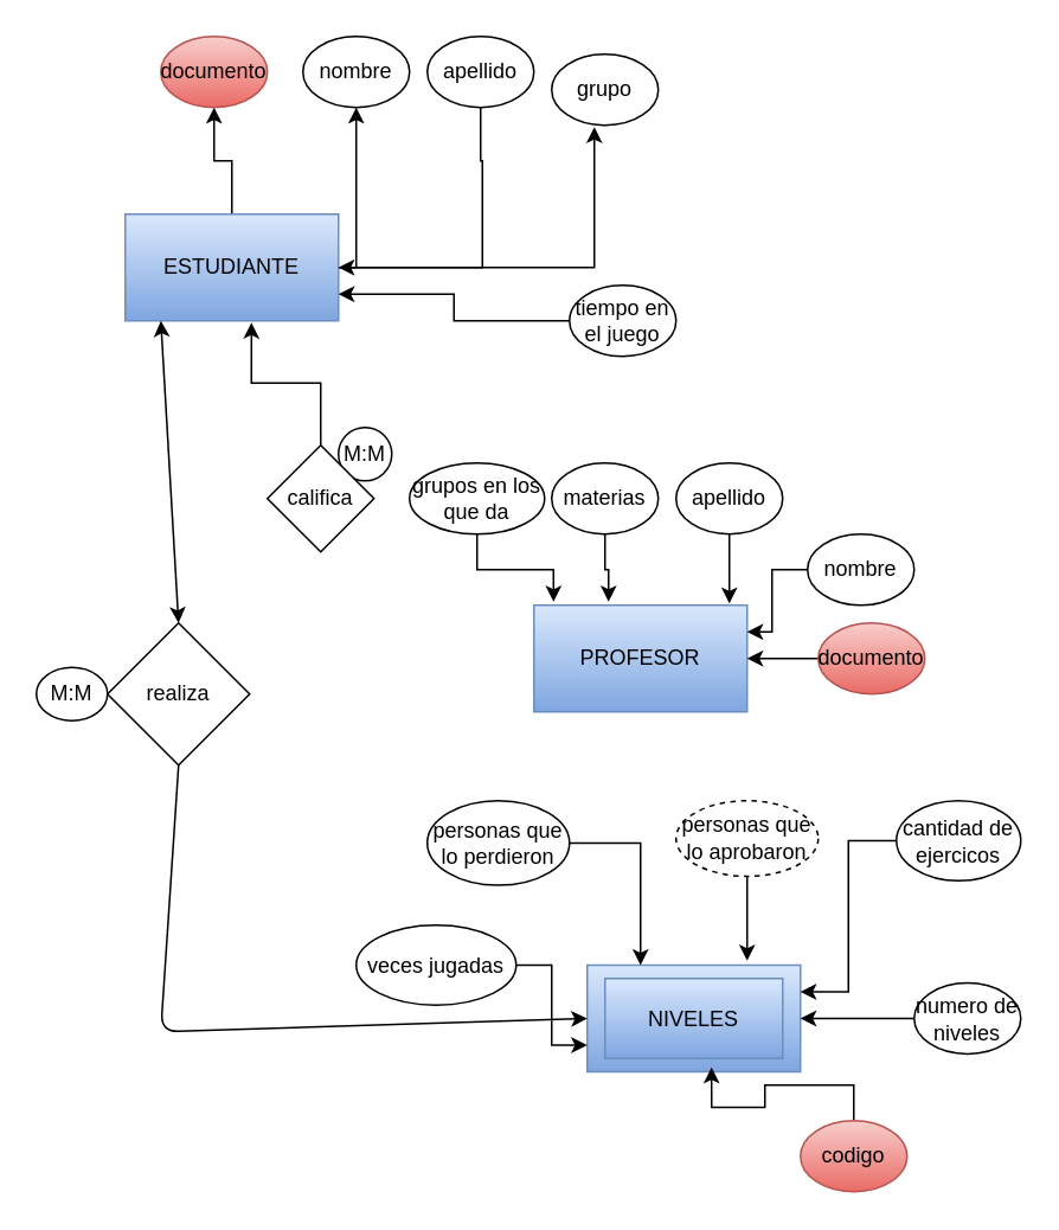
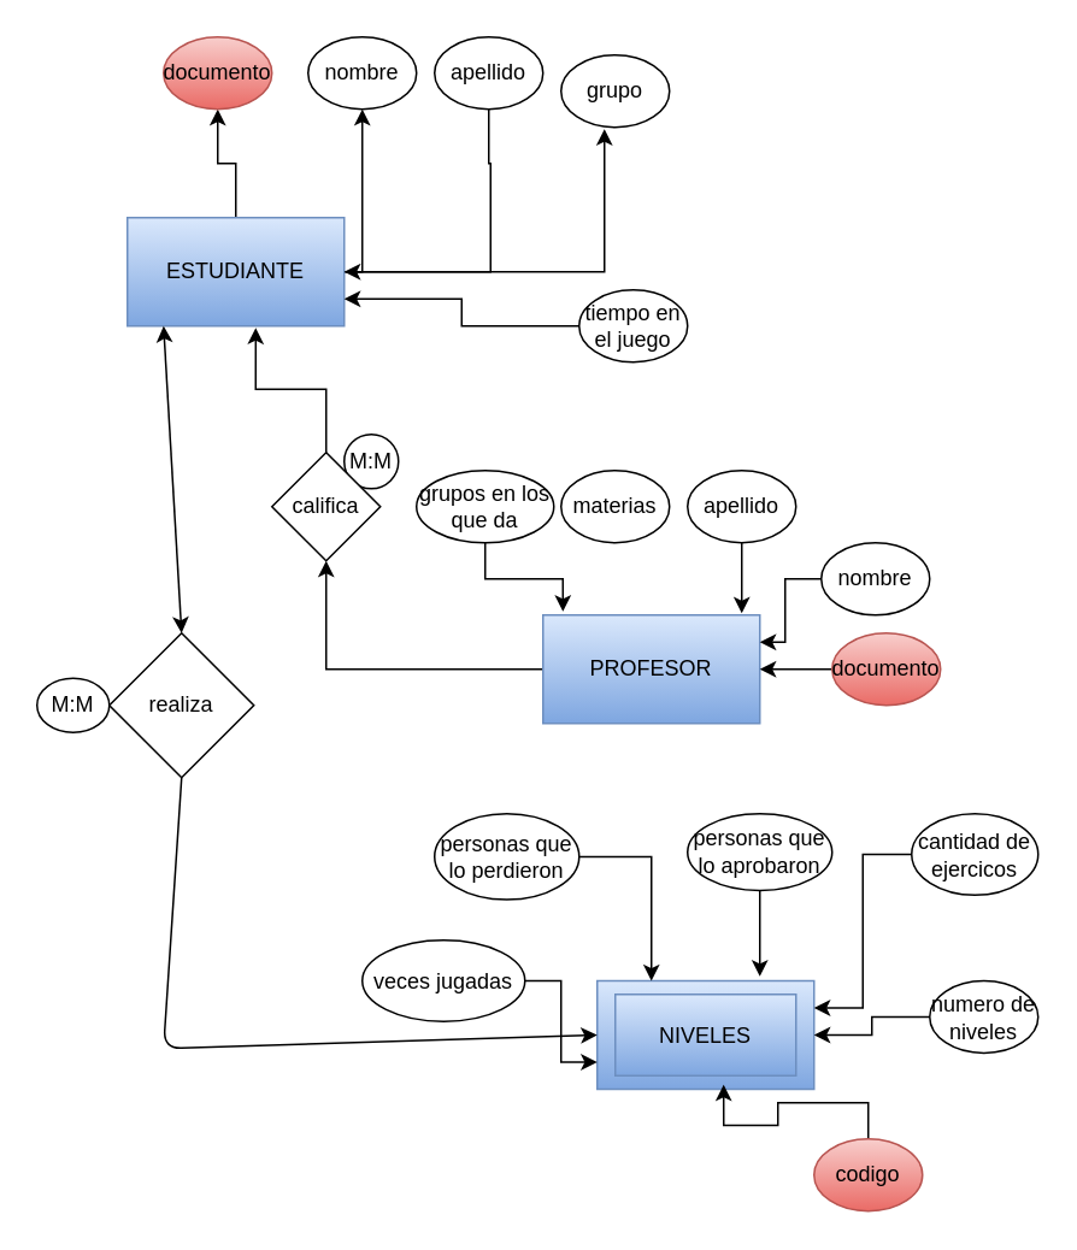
- <mxCell id="21" style="edgeStyle=orthogonalEdgeStyle;rounded=0;orthogonalLoop=1;jettySize=auto;html=1;entryX=0.35;entryY=-0.033;entryDx=0;entryDy=0;entryPerimeter=0;" parent="1" source="22" target="14" edge="1"><mxGeometry relative="1" as="geometry" /></mxCell>
+ <mxCell id="13" style="edgeStyle=orthogonalEdgeStyle;rounded=0;orthogonalLoop=1;jettySize=auto;html=1;entryX=0.5;entryY=1;entryDx=0;entryDy=0;" parent="1" source="14" target="45" edge="1"><mxGeometry relative="1" as="geometry" /></mxCell>
- <mxCell id="32" value="personas que lo aprobaron" style="ellipse;whiteSpace=wrap;html=1;dashed=1;" parent="1" vertex="1"><mxGeometry x="380" y="450" width="80" height="42.5" as="geometry" /></mxCell>
+ <mxCell id="32" value="personas que lo aprobaron" style="ellipse;whiteSpace=wrap;html=1;" parent="1" vertex="1"><mxGeometry x="380" y="450" width="80" height="42.5" as="geometry" /></mxCell>
- <mxCell id="30" value="numero de niveles" style="ellipse;whiteSpace=wrap;html=1;" parent="1" vertex="1"><mxGeometry x="514" y="552.5" width="60" height="40" as="geometry" /></mxCell>
+ <mxCell id="30" value="numero de niveles" style="ellipse;whiteSpace=wrap;html=1;" parent="1" vertex="1"><mxGeometry x="514" y="542.5" width="60" height="40" as="geometry" /></mxCell>
